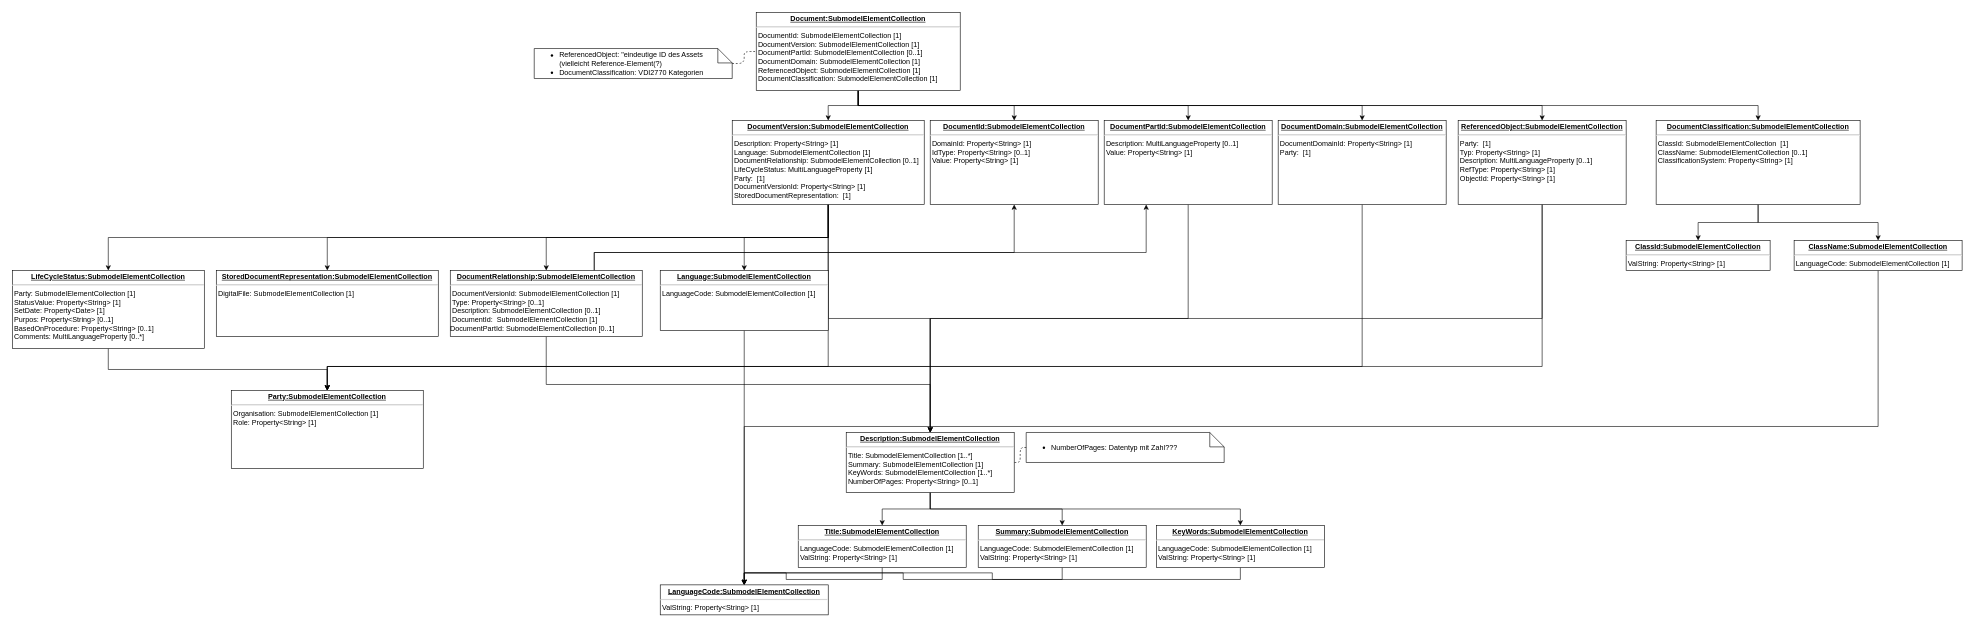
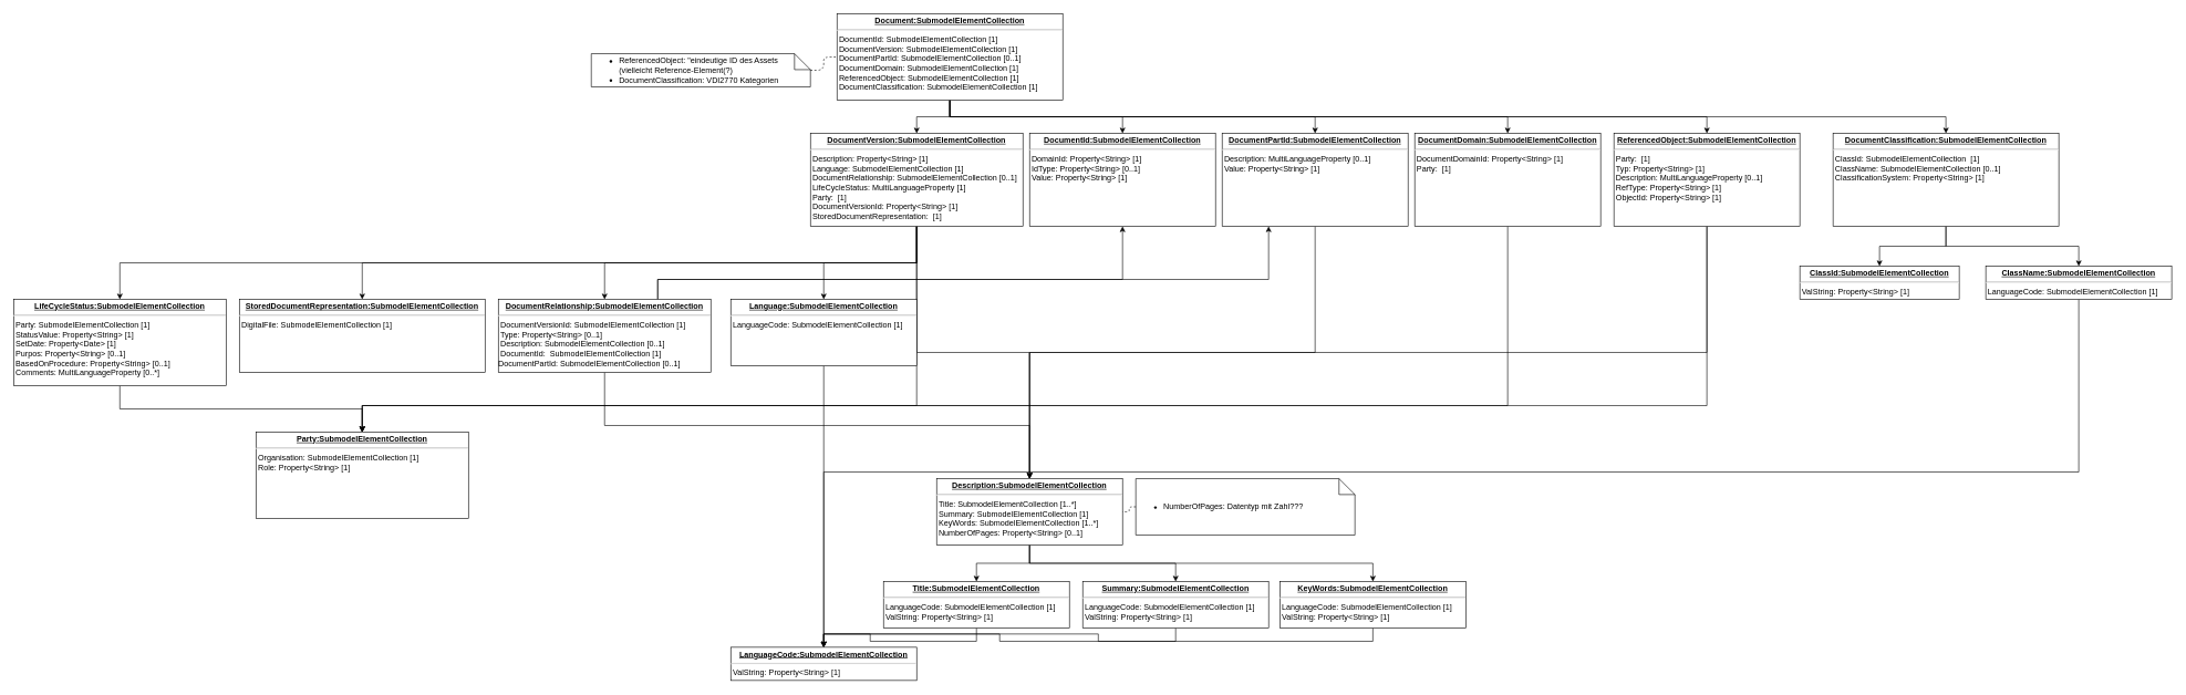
- <mxCell id="36" value="&lt;div align=&quot;left&quot;&gt;&lt;ul&gt;&lt;li&gt;NumberOfPages: Datentyp mit Zahl???&lt;br&gt;&lt;/li&gt;&lt;/ul&gt;&lt;/div&gt;" style="shape=note;size=24;whiteSpace=wrap;html=1;align=left;" vertex="1" parent="1"><mxGeometry x="1710" y="720" width="330" height="50" as="geometry" /></mxCell>
+ <mxCell id="36" value="&lt;div align=&quot;left&quot;&gt;&lt;ul&gt;&lt;li&gt;NumberOfPages: Datentyp mit Zahl???&lt;br&gt;&lt;/li&gt;&lt;/ul&gt;&lt;/div&gt;" style="shape=note;size=24;whiteSpace=wrap;html=1;align=left;" vertex="1" parent="1"><mxGeometry x="1710" y="720" width="330" height="85" as="geometry" /></mxCell>
